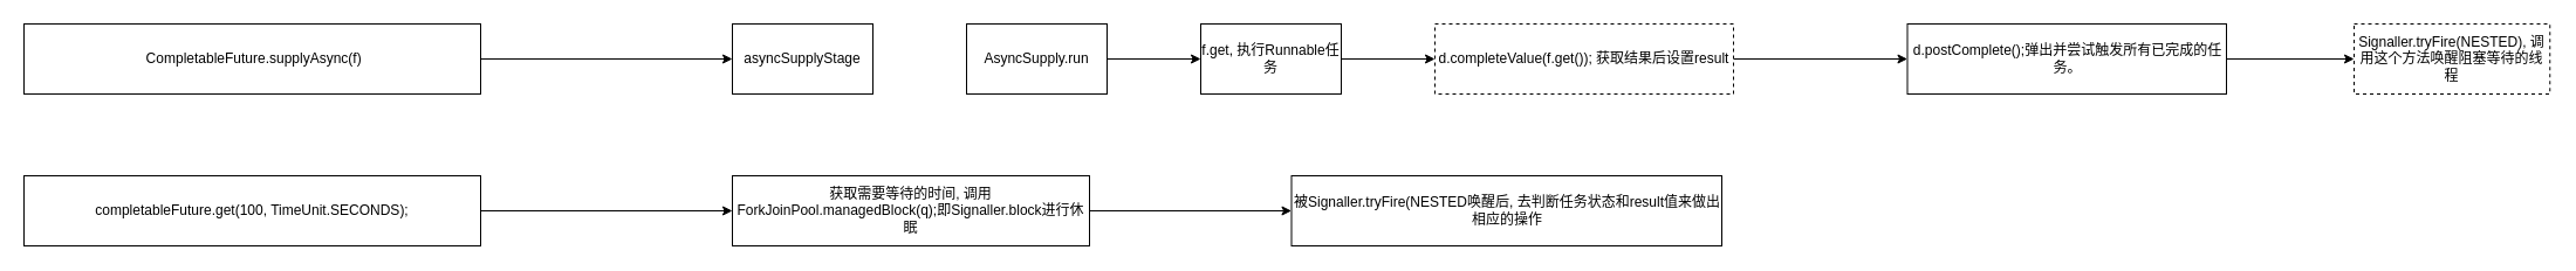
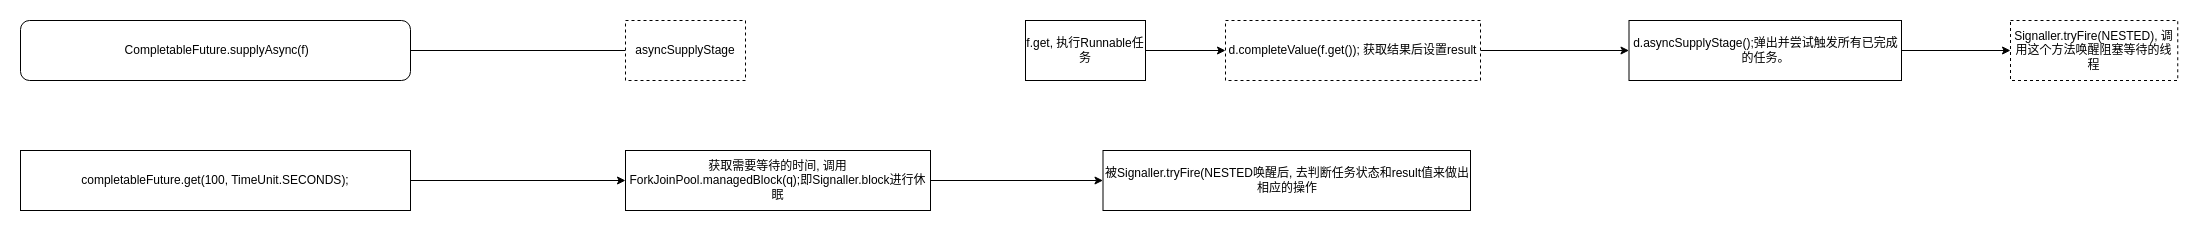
- <mxCell id="3" value="&amp;nbsp;CompletableFuture.supplyAsync(f)" style="rounded=0;whiteSpace=wrap;html=1;" vertex="1" parent="1"><mxGeometry x="20" y="20" width="390" height="60" as="geometry" /></mxCell>
+ <mxCell id="3" value="&amp;nbsp;CompletableFuture.supplyAsync(f)" style="whiteSpace=wrap;html=1;rounded=1;" vertex="1" parent="1"><mxGeometry x="20" y="20" width="390" height="60" as="geometry" /></mxCell>
- <mxCell id="2" value="" style="edgeStyle=orthogonalEdgeStyle;rounded=0;orthogonalLoop=1;jettySize=auto;html=1;" edge="1" parent="1" source="3" target="4"><mxGeometry relative="1" as="geometry" /></mxCell>
+ <mxCell id="2" value="" style="edgeStyle=orthogonalEdgeStyle;rounded=0;orthogonalLoop=1;jettySize=auto;html=1;endArrow=none;" edge="1" parent="1" source="3" target="4"><mxGeometry relative="1" as="geometry" /></mxCell>
- <mxCell id="4" value="asyncSupplyStage" style="whiteSpace=wrap;html=1;rounded=0;" vertex="1" parent="1"><mxGeometry x="625" y="20" width="120" height="60" as="geometry" /></mxCell>
+ <mxCell id="4" value="asyncSupplyStage" style="whiteSpace=wrap;html=1;rounded=0;dashed=1;" vertex="1" parent="1"><mxGeometry x="625" y="20" width="120" height="60" as="geometry" /></mxCell>
- <mxCell id="6" value="AsyncSupply.run" style="whiteSpace=wrap;html=1;rounded=0;" vertex="1" parent="1"><mxGeometry x="825" y="20" width="120" height="60" as="geometry" /></mxCell>
- <mxCell id="5" value="" style="edgeStyle=orthogonalEdgeStyle;rounded=0;orthogonalLoop=1;jettySize=auto;html=1;" edge="1" parent="1" source="6" target="8"><mxGeometry relative="1" as="geometry" /></mxCell>
- <mxCell id="12" value="d.postComplete();弹出并尝试触发所有已完成的任务。" style="whiteSpace=wrap;html=1;rounded=0;" vertex="1" parent="1"><mxGeometry x="1628.5" y="20" width="272.5" height="60" as="geometry" /></mxCell>
+ <mxCell id="12" value="d.asyncSupplyStage();弹出并尝试触发所有已完成的任务。" style="whiteSpace=wrap;html=1;rounded=0;" vertex="1" parent="1"><mxGeometry x="1628.5" y="20" width="272.5" height="60" as="geometry" /></mxCell>
